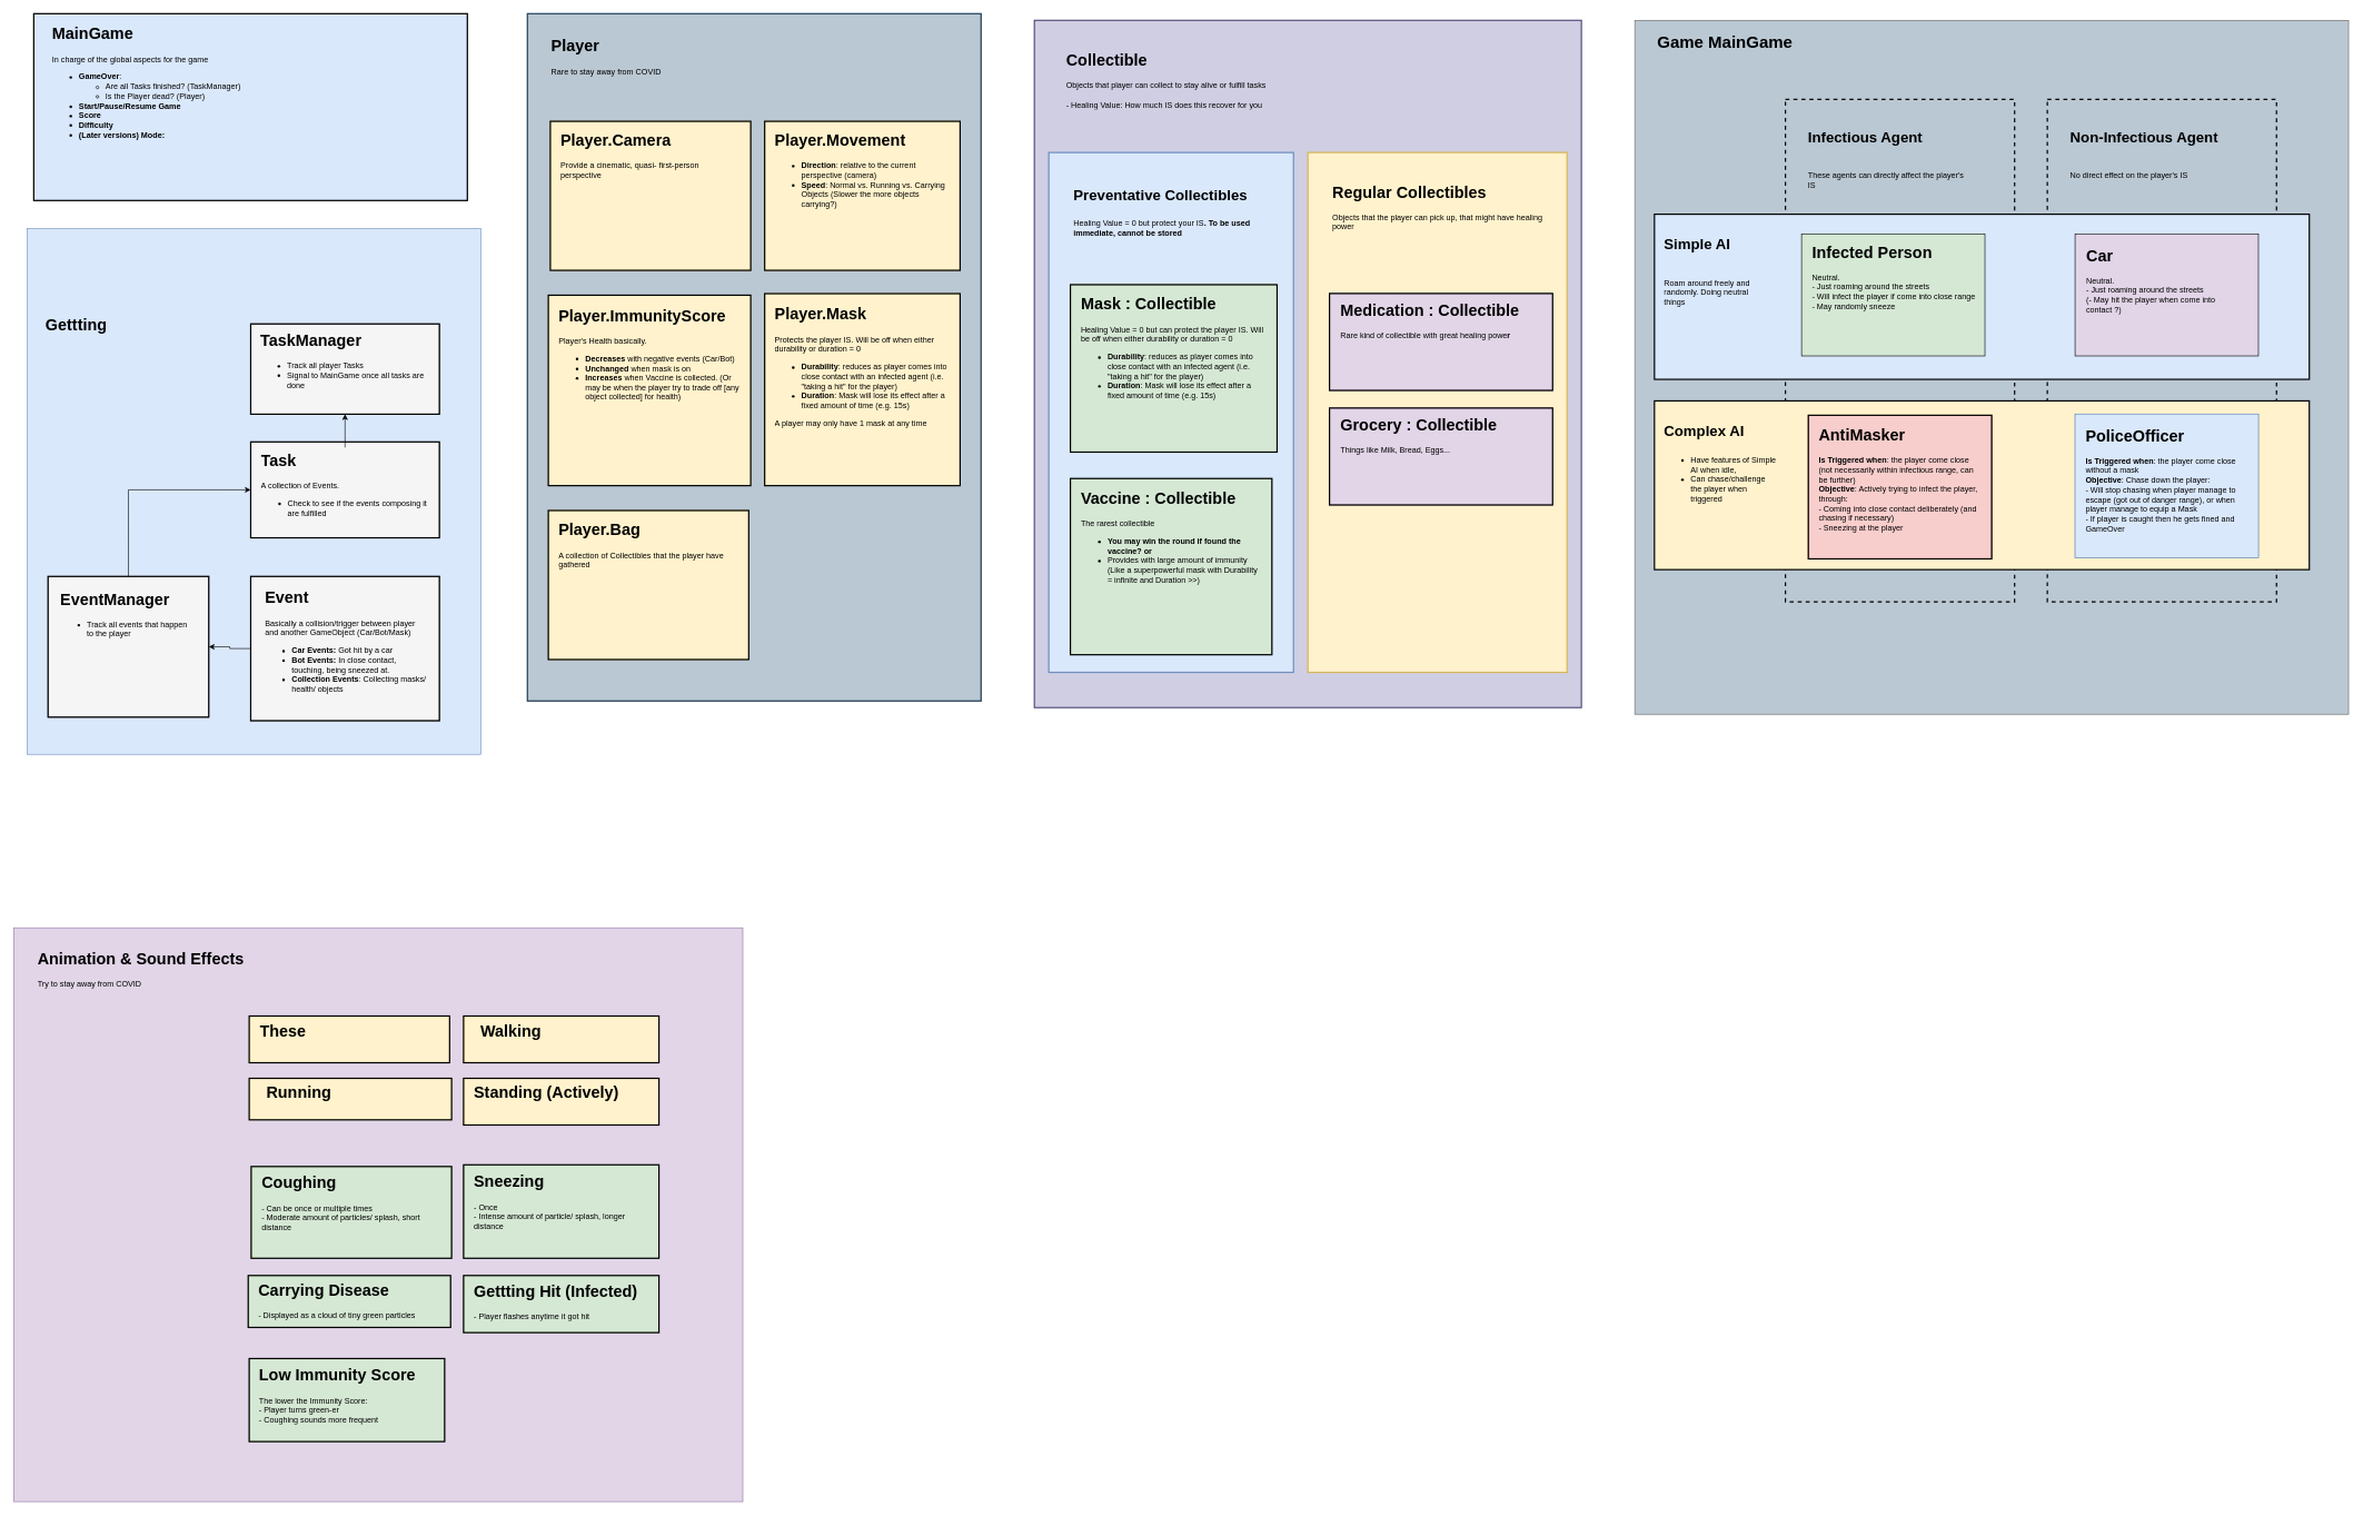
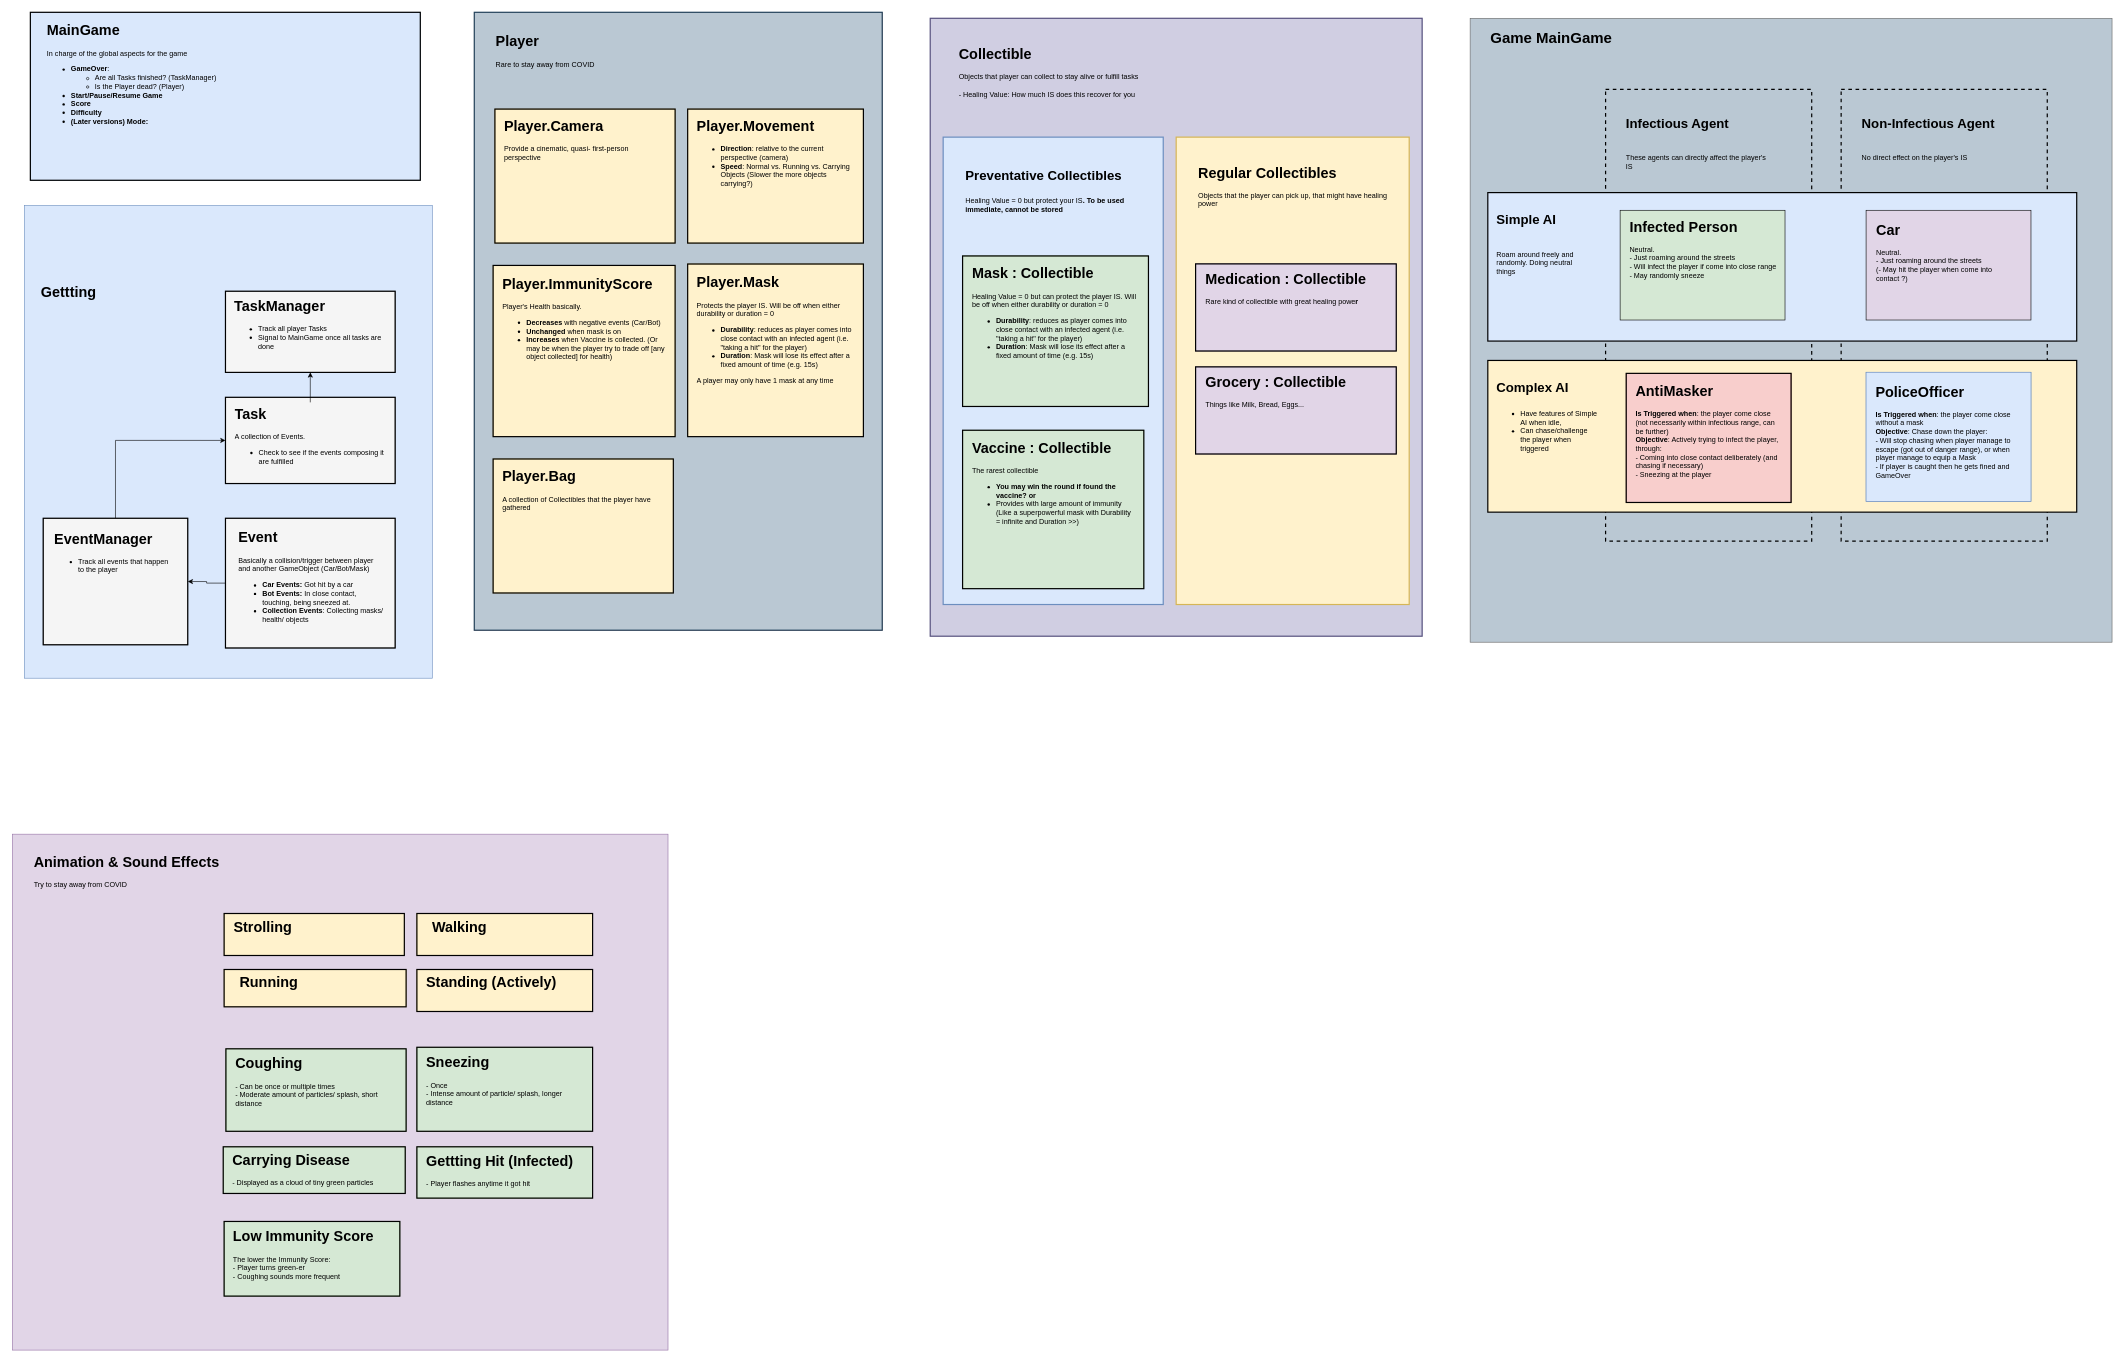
- <mxCell id="87" value="&lt;h1&gt;These&lt;br&gt;&lt;/h1&gt;&lt;div&gt;&lt;br&gt;&lt;/div&gt;&lt;div&gt;&lt;br&gt;&lt;/div&gt;&lt;div&gt;&lt;br&gt;&lt;/div&gt;&lt;p&gt;&lt;br&gt;&lt;/p&gt;&lt;div&gt;&lt;br&gt;&lt;/div&gt;&lt;div&gt;&lt;br&gt;&lt;/div&gt;" style="text;html=1;spacing=5;spacingTop=-20;whiteSpace=wrap;overflow=hidden;rounded=0;" vertex="1" parent="85"><mxGeometry x="10.727" y="2.8" width="277.157" height="63.7" as="geometry" /></mxCell>
+ <mxCell id="87" value="&lt;h1&gt;Strolling&lt;br&gt;&lt;/h1&gt;&lt;div&gt;&lt;br&gt;&lt;/div&gt;&lt;div&gt;&lt;br&gt;&lt;/div&gt;&lt;div&gt;&lt;br&gt;&lt;/div&gt;&lt;p&gt;&lt;br&gt;&lt;/p&gt;&lt;div&gt;&lt;br&gt;&lt;/div&gt;&lt;div&gt;&lt;br&gt;&lt;/div&gt;" style="text;html=1;spacing=5;spacingTop=-20;whiteSpace=wrap;overflow=hidden;rounded=0;" vertex="1" parent="85"><mxGeometry x="10.727" y="2.8" width="277.157" height="63.7" as="geometry" /></mxCell>
